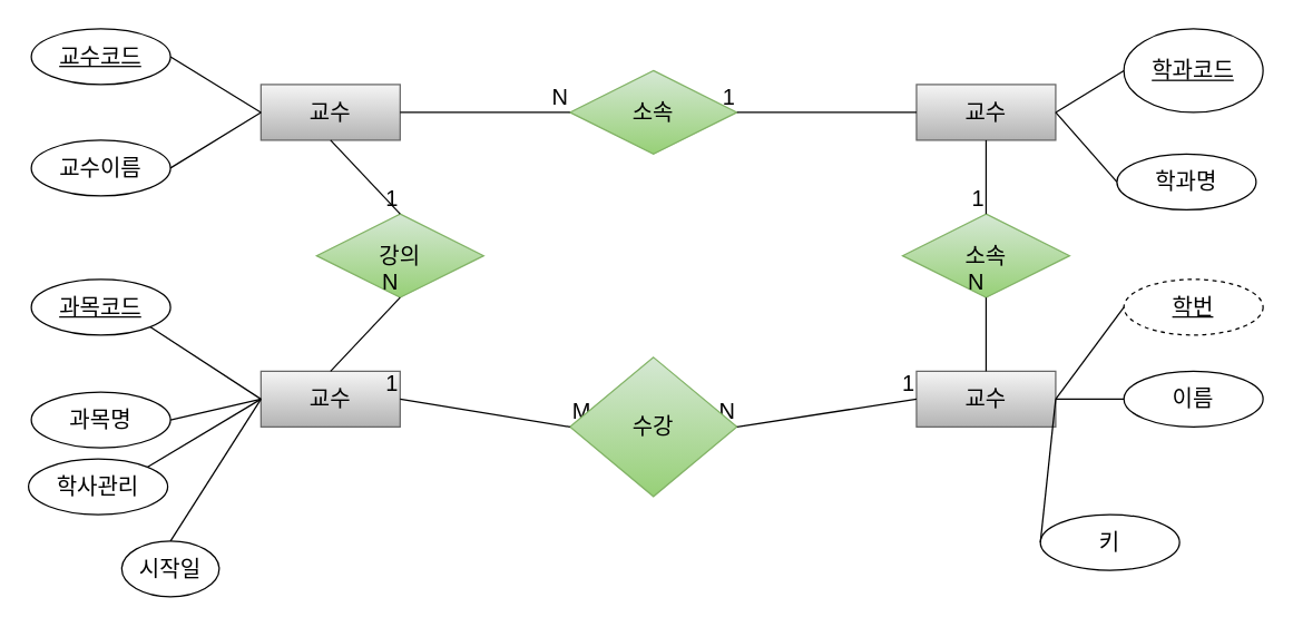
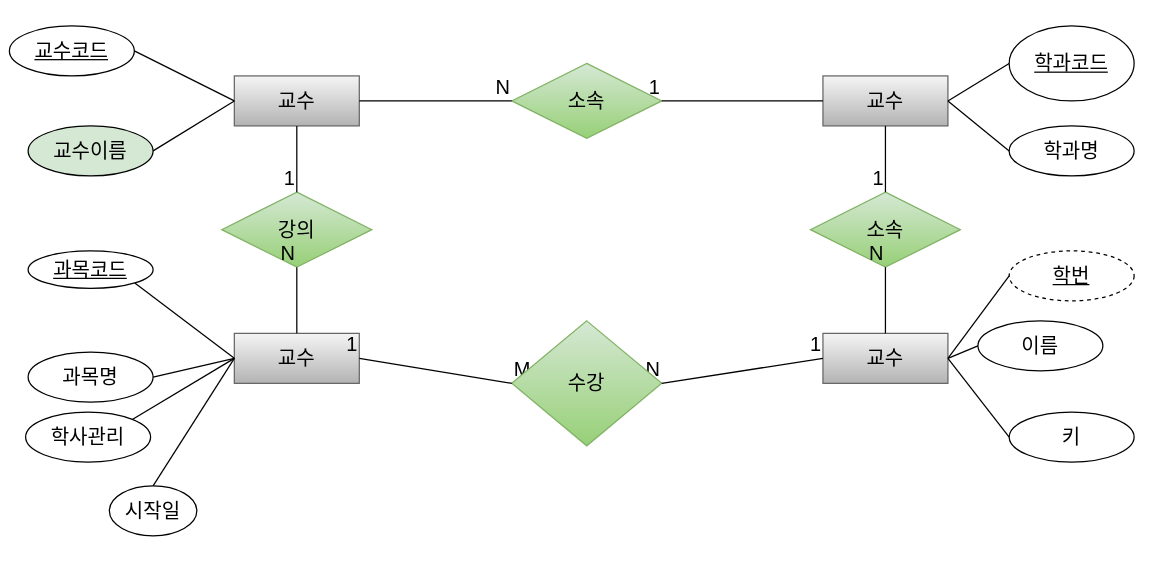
- <mxCell id="9" value="교수코드" style="ellipse;whiteSpace=wrap;html=1;align=center;fontStyle=4;fontSize=16;" vertex="1" parent="1"><mxGeometry x="22" y="20" width="100" height="40" as="geometry" /></mxCell>
+ <mxCell id="9" value="교수코드" style="ellipse;whiteSpace=wrap;html=1;align=center;fontStyle=4;fontSize=16;" vertex="1" parent="1"><mxGeometry x="7" y="20" width="100" height="40" as="geometry" /></mxCell>
- <mxCell id="10" value="교수이름" style="ellipse;whiteSpace=wrap;html=1;align=center;fontSize=16;" vertex="1" parent="1"><mxGeometry x="22" y="100" width="100" height="40" as="geometry" /></mxCell>
+ <mxCell id="10" value="교수이름" style="ellipse;whiteSpace=wrap;html=1;align=center;fontSize=16;fillColor=#d5e8d4;" vertex="1" parent="1"><mxGeometry x="22" y="100" width="100" height="40" as="geometry" /></mxCell>
- <mxCell id="17" value="학과명" style="ellipse;whiteSpace=wrap;html=1;align=center;fontSize=16;" vertex="1" parent="1"><mxGeometry x="802" y="110" width="100" height="40" as="geometry" /></mxCell>
+ <mxCell id="17" value="학과명" style="ellipse;whiteSpace=wrap;html=1;align=center;fontSize=16;" vertex="1" parent="1"><mxGeometry x="807" y="100" width="100" height="40" as="geometry" /></mxCell>
- <mxCell id="21" value="강의" style="shape=rhombus;perimeter=rhombusPerimeter;whiteSpace=wrap;html=1;align=center;fontSize=16;fillColor=#d5e8d4;gradientColor=#97d077;strokeColor=#82b366;" vertex="1" parent="1"><mxGeometry x="227" y="153" width="120" height="60" as="geometry" /></mxCell>
+ <mxCell id="21" value="강의" style="shape=rhombus;perimeter=rhombusPerimeter;whiteSpace=wrap;html=1;align=center;fontSize=16;fillColor=#d5e8d4;gradientColor=#97d077;strokeColor=#82b366;" vertex="1" parent="1"><mxGeometry x="177" y="153" width="120" height="60" as="geometry" /></mxCell>
- <mxCell id="14" value="과목코드" style="ellipse;whiteSpace=wrap;html=1;align=center;fontStyle=4;fontSize=16;" vertex="1" parent="1"><mxGeometry x="22" y="200" width="100" height="40" as="geometry" /></mxCell>
+ <mxCell id="14" value="과목코드" style="ellipse;whiteSpace=wrap;html=1;align=center;fontStyle=4;fontSize=16;" vertex="1" parent="1"><mxGeometry x="22" y="200" width="100" height="30" as="geometry" /></mxCell>
- <mxCell id="18" value="이름" style="ellipse;whiteSpace=wrap;html=1;align=center;fontSize=16;" vertex="1" parent="1"><mxGeometry x="807" y="266" width="100" height="40" as="geometry" /></mxCell>
+ <mxCell id="18" value="이름" style="ellipse;whiteSpace=wrap;html=1;align=center;fontSize=16;" vertex="1" parent="1"><mxGeometry x="782" y="256" width="100" height="40" as="geometry" /></mxCell>
- <mxCell id="19" value="키" style="ellipse;whiteSpace=wrap;html=1;align=center;fontSize=16;" vertex="1" parent="1"><mxGeometry x="747" y="369" width="100" height="40" as="geometry" /></mxCell>
+ <mxCell id="19" value="키" style="ellipse;whiteSpace=wrap;html=1;align=center;fontSize=16;" vertex="1" parent="1"><mxGeometry x="807" y="329" width="100" height="40" as="geometry" /></mxCell>
